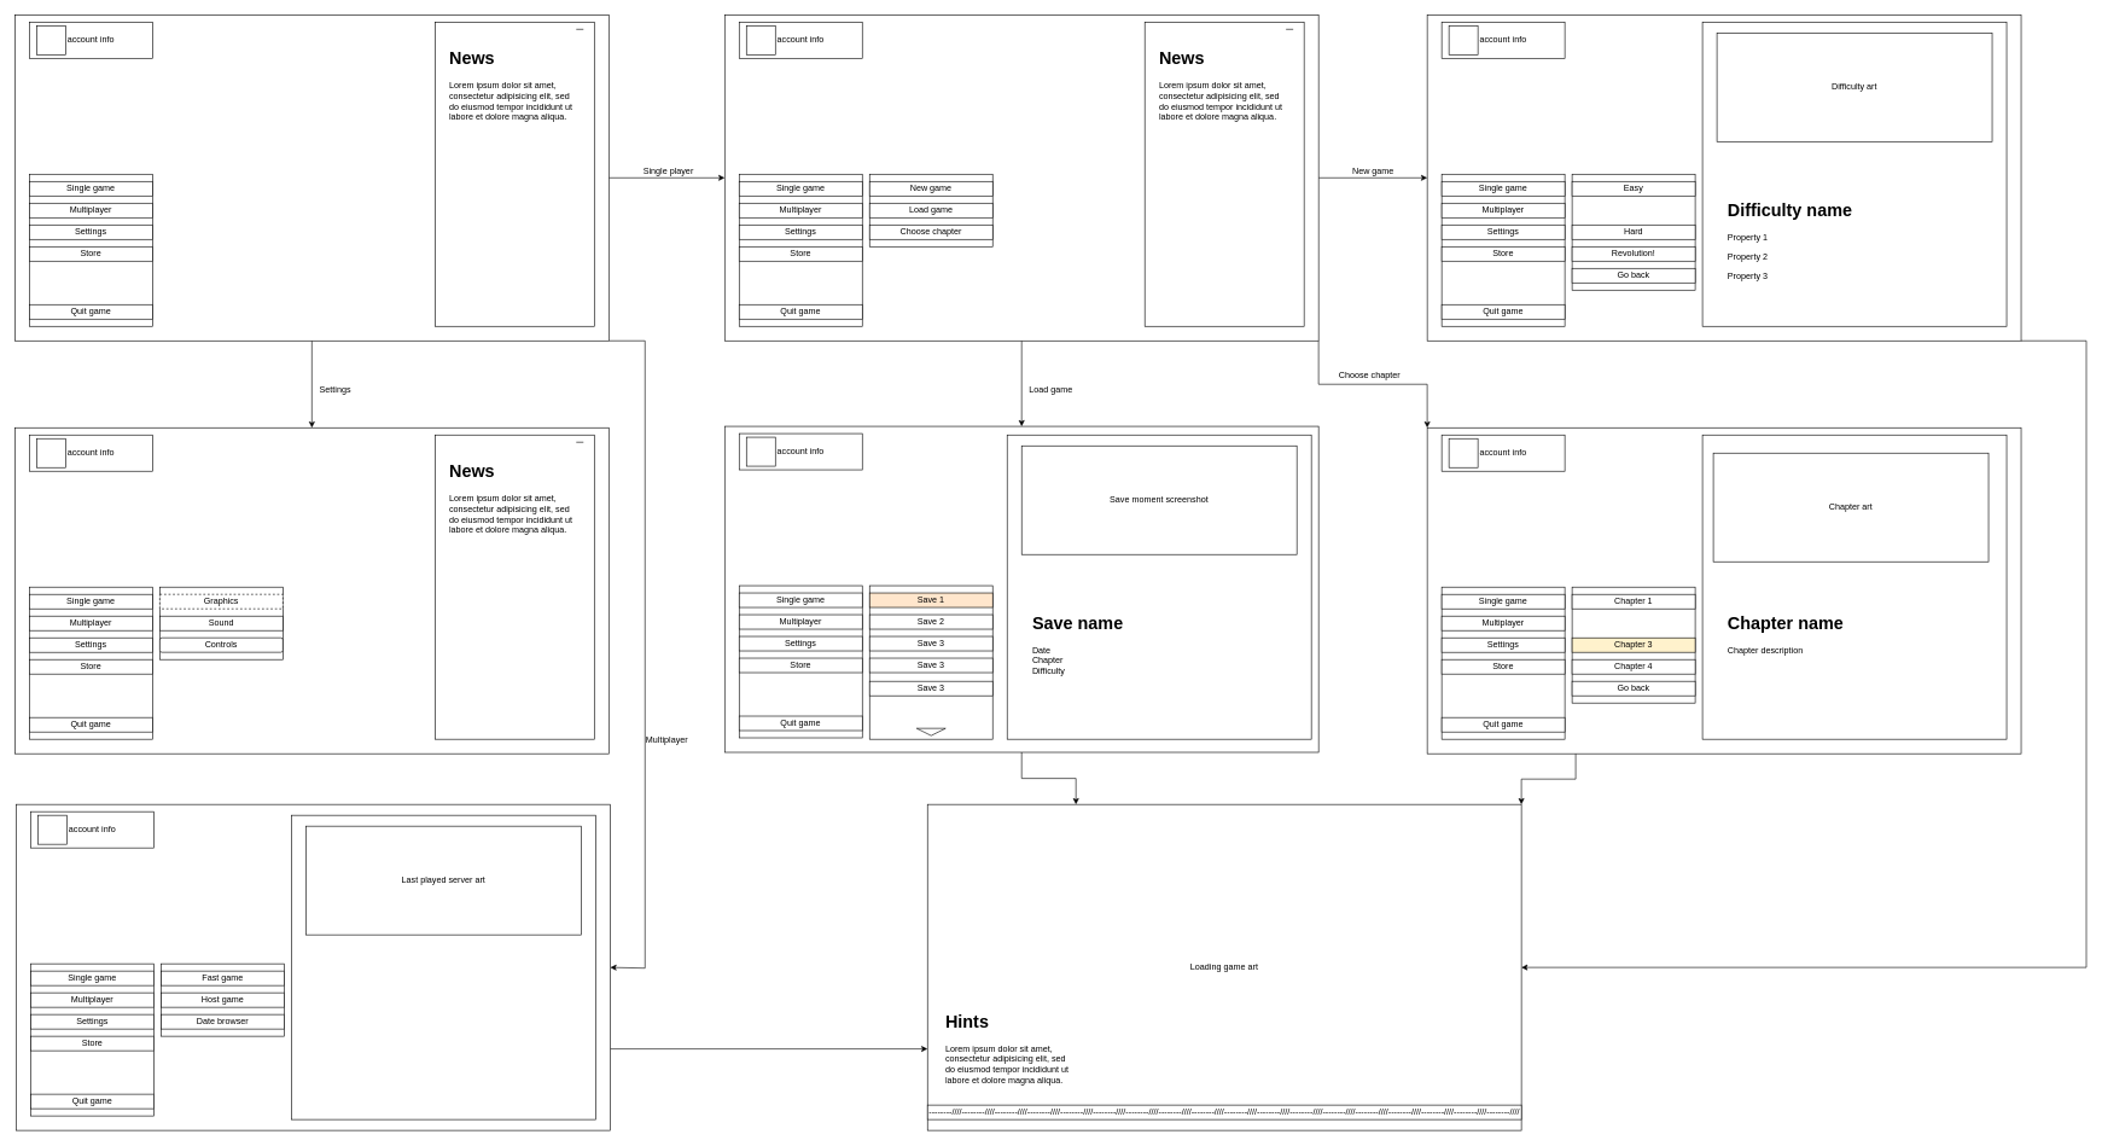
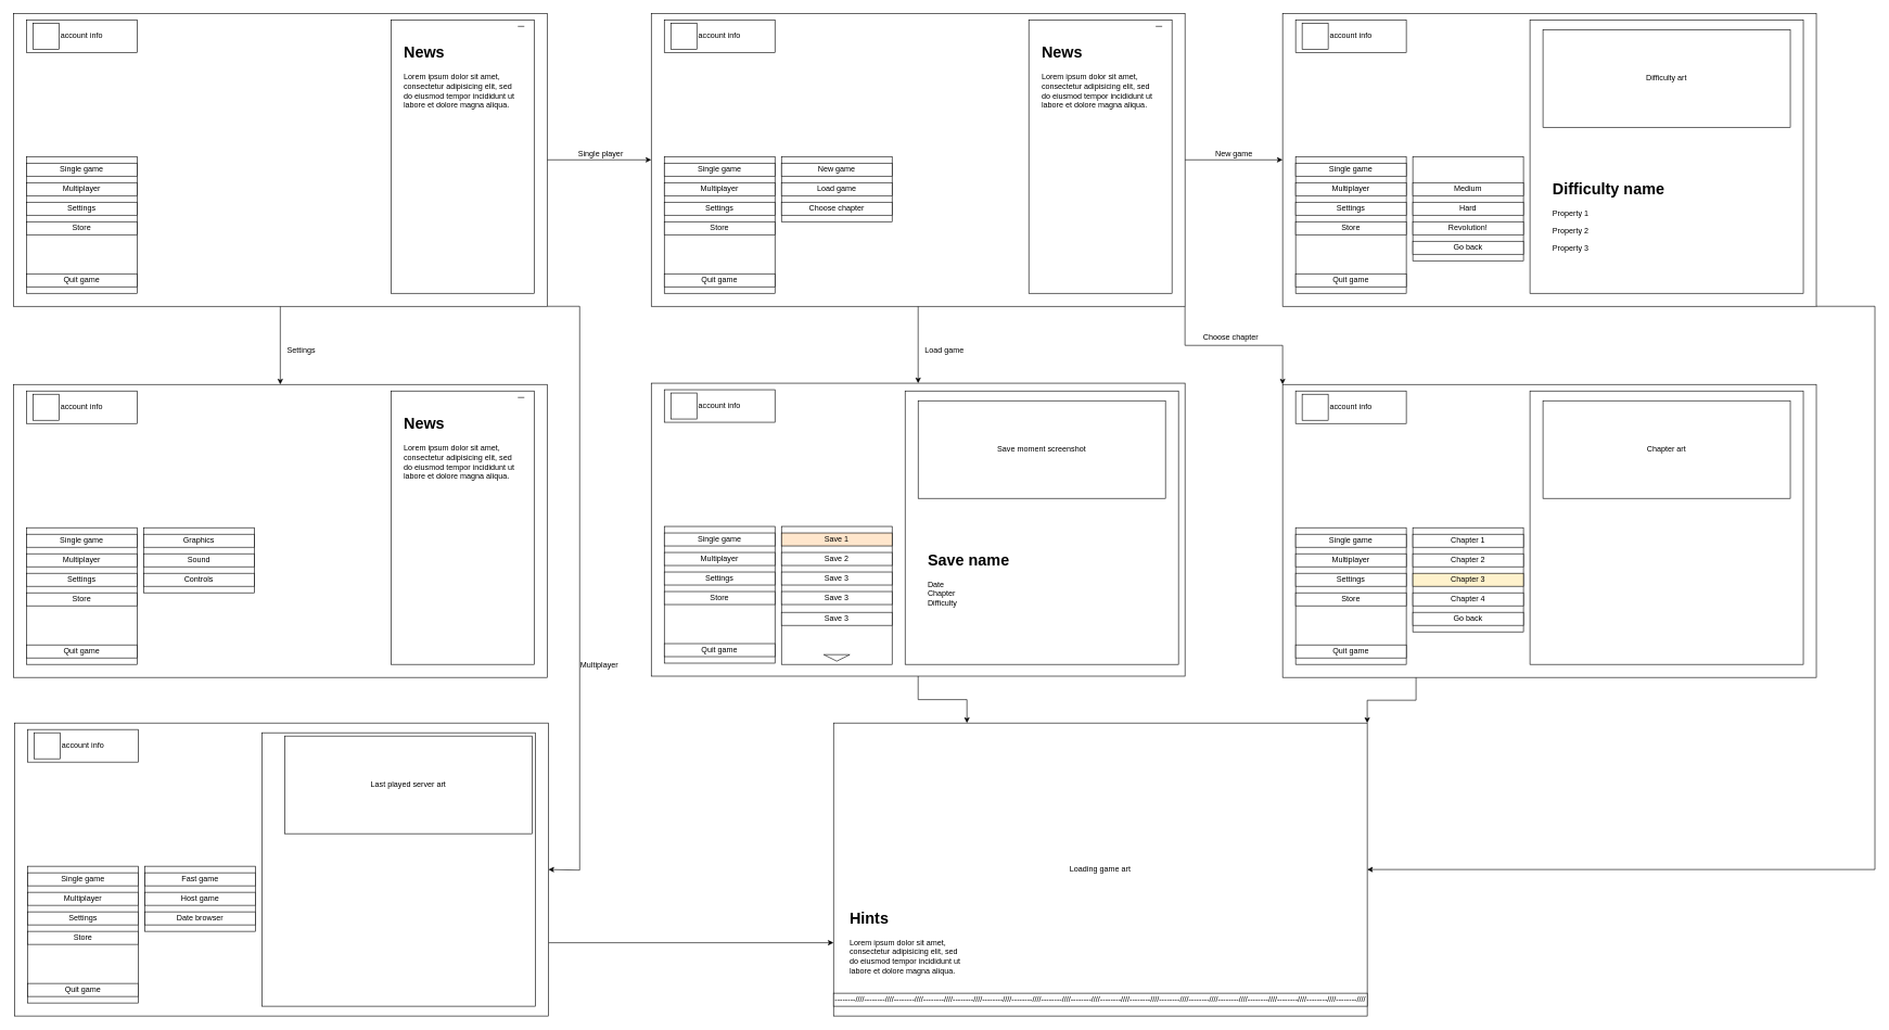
- <mxCell id="72" value="Easy" style="rounded=0;whiteSpace=wrap;html=1;" vertex="1" parent="1"><mxGeometry x="2170" y="250" width="170" height="20" as="geometry" /></mxCell>
+ <mxCell id="73" value="Medium" style="rounded=0;whiteSpace=wrap;html=1;" vertex="1" parent="1"><mxGeometry x="2170" y="280" width="170" height="20" as="geometry" /></mxCell>
- <mxCell id="129" value="Chapter art" style="rounded=0;whiteSpace=wrap;html=1;" vertex="1" parent="1"><mxGeometry x="2365" y="625" width="380" height="150" as="geometry" /></mxCell>
+ <mxCell id="129" value="Chapter art" style="rounded=0;whiteSpace=wrap;html=1;" vertex="1" parent="1"><mxGeometry x="2370" y="615" width="380" height="150" as="geometry" /></mxCell>
- <mxCell id="80" value="Graphics" style="rounded=0;whiteSpace=wrap;html=1;dashed=1;" vertex="1" parent="1"><mxGeometry x="220" y="820" width="170" height="20" as="geometry" /></mxCell>
+ <mxCell id="80" value="Graphics" style="rounded=0;whiteSpace=wrap;html=1;" vertex="1" parent="1"><mxGeometry x="220" y="820" width="170" height="20" as="geometry" /></mxCell>
+ <mxCell id="125" value="Chapter 2" style="rounded=0;whiteSpace=wrap;html=1;" vertex="1" parent="1"><mxGeometry x="2170" y="850" width="170" height="20" as="geometry" /></mxCell>
- <mxCell id="82" value="Controls" style="whiteSpace=wrap;html=1;rounded=1;" vertex="1" parent="1"><mxGeometry x="220" y="880" width="170" height="20" as="geometry" /></mxCell>
+ <mxCell id="82" value="Controls" style="rounded=0;whiteSpace=wrap;html=1;" vertex="1" parent="1"><mxGeometry x="220" y="880" width="170" height="20" as="geometry" /></mxCell>
- <mxCell id="122" value="&lt;h1&gt;Chapter name&lt;/h1&gt;&lt;p&gt;Chapter description&lt;/p&gt;" style="text;html=1;strokeColor=none;fillColor=none;spacing=5;spacingTop=-20;whiteSpace=wrap;overflow=hidden;rounded=0;" vertex="1" parent="1"><mxGeometry x="2380" y="840" width="190" height="120" as="geometry" /></mxCell>
- <mxCell id="86" value="Last played server art" style="rounded=0;whiteSpace=wrap;html=1;" vertex="1" parent="1"><mxGeometry x="422" y="1140" width="380" height="150" as="geometry" /></mxCell>
+ <mxCell id="86" value="Last played server art" style="rounded=0;whiteSpace=wrap;html=1;" vertex="1" parent="1"><mxGeometry x="437" y="1130" width="380" height="150" as="geometry" /></mxCell>
